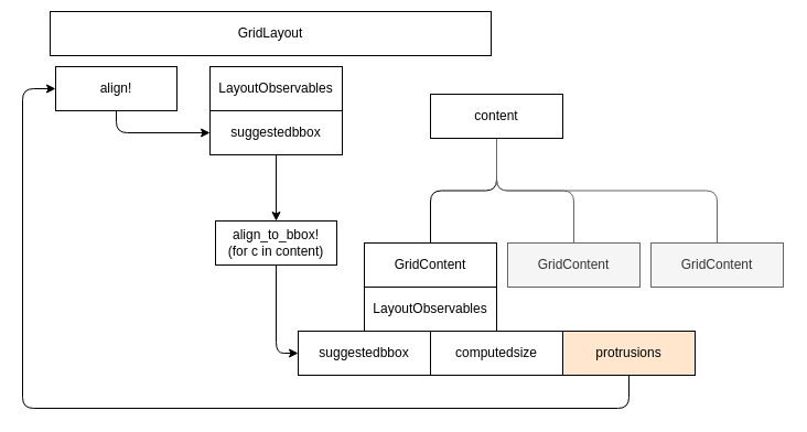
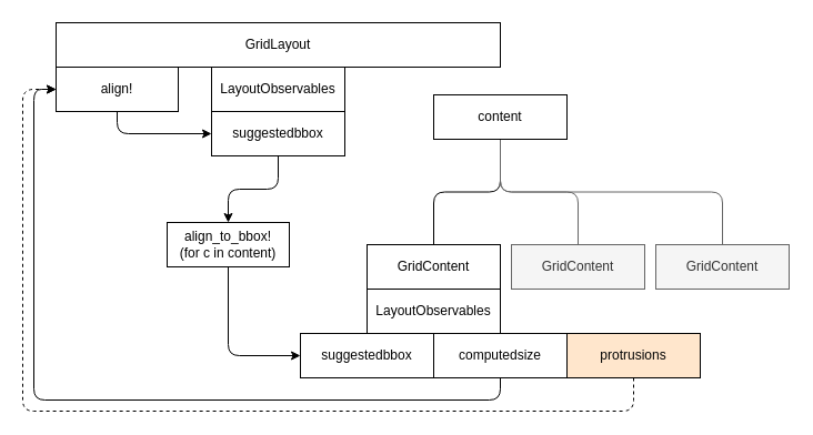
- <mxCell id="2" value="GridLayout" style="rounded=0;whiteSpace=wrap;html=1;" vertex="1" parent="1"><mxGeometry x="45" y="10" width="400" height="40" as="geometry" /></mxCell>
+ <mxCell id="2" value="GridLayout" style="rounded=0;whiteSpace=wrap;html=1;" vertex="1" parent="1"><mxGeometry x="50" y="20" width="400" height="40" as="geometry" /></mxCell>
- <mxCell id="7" value="align_to_bbox!&lt;br&gt;(for c in content)" style="rounded=0;whiteSpace=wrap;html=1;" vertex="1" parent="1"><mxGeometry x="195" y="200" width="110" height="40" as="geometry" /></mxCell>
+ <mxCell id="7" value="align_to_bbox!&lt;br&gt;(for c in content)" style="rounded=0;whiteSpace=wrap;html=1;" vertex="1" parent="1"><mxGeometry x="150" y="200" width="110" height="40" as="geometry" /></mxCell>
+ <mxCell id="12" style="edgeStyle=orthogonalEdgeStyle;html=1;exitX=0.5;exitY=1;exitDx=0;exitDy=0;entryX=0;entryY=0.5;entryDx=0;entryDy=0;" edge="1" parent="1" source="15" target="4"><mxGeometry relative="1" as="geometry"><Array as="points"><mxPoint x="450" y="360" /><mxPoint x="30" y="360" /><mxPoint x="30" y="80" /></Array></mxGeometry></mxCell>
- <mxCell id="16" style="edgeStyle=orthogonalEdgeStyle;html=1;exitX=0.5;exitY=1;exitDx=0;exitDy=0;entryX=0;entryY=0.5;entryDx=0;entryDy=0;" edge="1" parent="1" source="17" target="4"><mxGeometry relative="1" as="geometry"><Array as="points"><mxPoint x="570" y="370" /><mxPoint x="20" y="370" /><mxPoint x="20" y="80" /></Array></mxGeometry></mxCell>
+ <mxCell id="16" style="edgeStyle=orthogonalEdgeStyle;html=1;exitX=0.5;exitY=1;exitDx=0;exitDy=0;entryX=0;entryY=0.5;entryDx=0;entryDy=0;dashed=1;" edge="1" parent="1" source="17" target="4"><mxGeometry relative="1" as="geometry"><Array as="points"><mxPoint x="570" y="370" /><mxPoint x="20" y="370" /><mxPoint x="20" y="80" /></Array></mxGeometry></mxCell>
